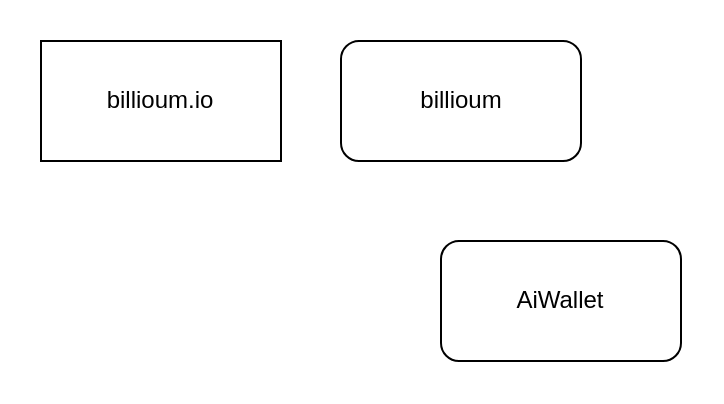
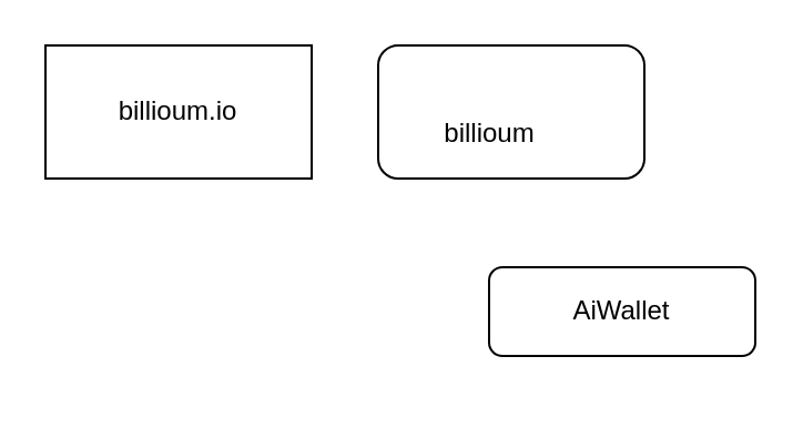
- <mxCell id="3" value="billioum" style="text;html=1;align=center;verticalAlign=middle;resizable=0;points=[];autosize=1;strokeColor=none;fillColor=none;" parent="1" vertex="1"><mxGeometry x="200" y="35" width="60" height="30" as="geometry" /></mxCell>
+ <mxCell id="3" value="billioum" style="text;html=1;align=center;verticalAlign=middle;resizable=0;points=[];autosize=1;strokeColor=none;fillColor=none;" parent="1" vertex="1"><mxGeometry x="190" y="45" width="60" height="30" as="geometry" /></mxCell>
- <mxCell id="5" value="AiWallet" style="rounded=1;whiteSpace=wrap;html=1;" parent="1" vertex="1"><mxGeometry x="220" y="120" width="120" height="60" as="geometry" /></mxCell>
+ <mxCell id="5" value="AiWallet" style="rounded=1;whiteSpace=wrap;html=1;" parent="1" vertex="1"><mxGeometry x="220" y="120" width="120" height="40" as="geometry" /></mxCell>
